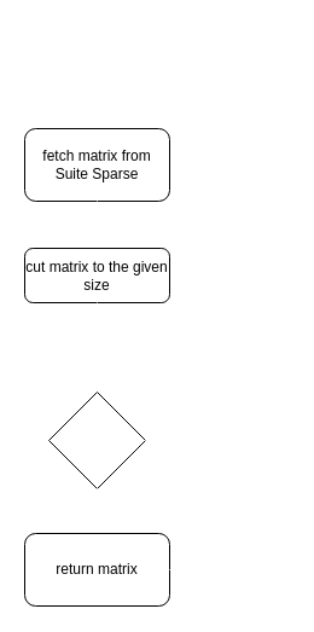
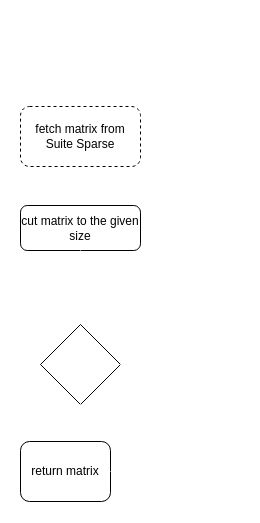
- <mxCell id="4" value="fetch matrix from Suite Sparse&lt;br&gt;" style="rounded=1;whiteSpace=wrap;html=1;" parent="1" vertex="1"><mxGeometry x="20" y="106" width="120" height="60" as="geometry" /></mxCell>
+ <mxCell id="4" value="fetch matrix from Suite Sparse&lt;br&gt;" style="rounded=1;whiteSpace=wrap;html=1;dashed=1;" parent="1" vertex="1"><mxGeometry x="20" y="106" width="120" height="60" as="geometry" /></mxCell>
- <mxCell id="10" value="" style="endArrow=classic;html=1;entryX=0.5;entryY=0;exitX=0.5;exitY=1;strokeColor=#FFFFFF;" parent="1" source="4" target="5" edge="1"><mxGeometry width="50" height="50" relative="1" as="geometry"><mxPoint x="-195" y="552" as="sourcePoint" /><mxPoint x="-145" y="502" as="targetPoint" /></mxGeometry></mxCell>
- <mxCell id="6" value="return matrix" style="rounded=1;whiteSpace=wrap;html=1;" parent="1" vertex="1"><mxGeometry x="20" y="441" width="120" height="60" as="geometry" /></mxCell>
+ <mxCell id="6" value="return matrix" style="rounded=1;whiteSpace=wrap;html=1;" parent="1" vertex="1"><mxGeometry x="20" y="441" width="90" height="60" as="geometry" /></mxCell>
